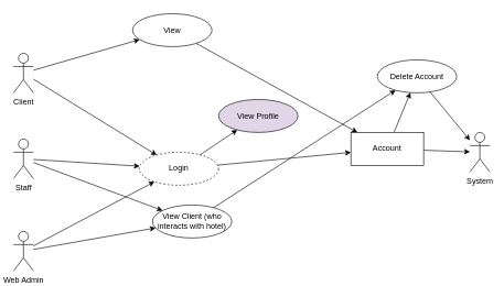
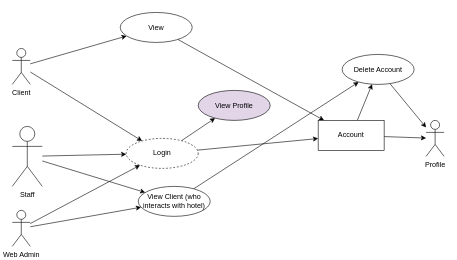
- <mxCell id="7" value="Staff" style="shape=umlActor;html=1;verticalLabelPosition=bottom;verticalAlign=top;align=center;" vertex="1" parent="1"><mxGeometry x="20" y="210" width="30" height="60" as="geometry" /></mxCell>
+ <mxCell id="7" value="Staff" style="shape=umlActor;html=1;verticalLabelPosition=bottom;verticalAlign=top;align=center;" vertex="1" parent="1"><mxGeometry x="20" y="210" width="50" height="100" as="geometry" /></mxCell>
- <mxCell id="11" value="System" style="shape=umlActor;html=1;verticalLabelPosition=bottom;verticalAlign=top;align=center;" vertex="1" parent="1"><mxGeometry x="710" y="200" width="30" height="60" as="geometry" /></mxCell>
+ <mxCell id="11" value="Profile" style="shape=umlActor;html=1;verticalLabelPosition=bottom;verticalAlign=top;align=center;" vertex="1" parent="1"><mxGeometry x="710" y="200" width="30" height="60" as="geometry" /></mxCell>
